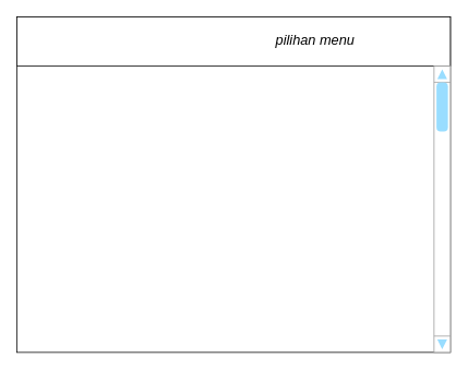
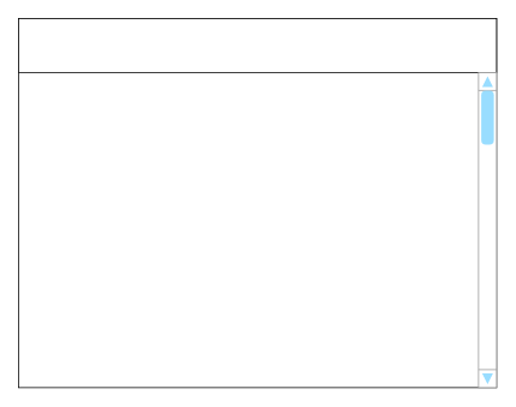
- <mxCell id="6" value="pilihan menu" style="text;html=1;strokeColor=none;fillColor=none;align=center;verticalAlign=middle;whiteSpace=wrap;rounded=0;fontSize=17;fontStyle=2" vertex="1" parent="4"><mxGeometry x="290" y="15" width="150" height="30" as="geometry" /></mxCell>
